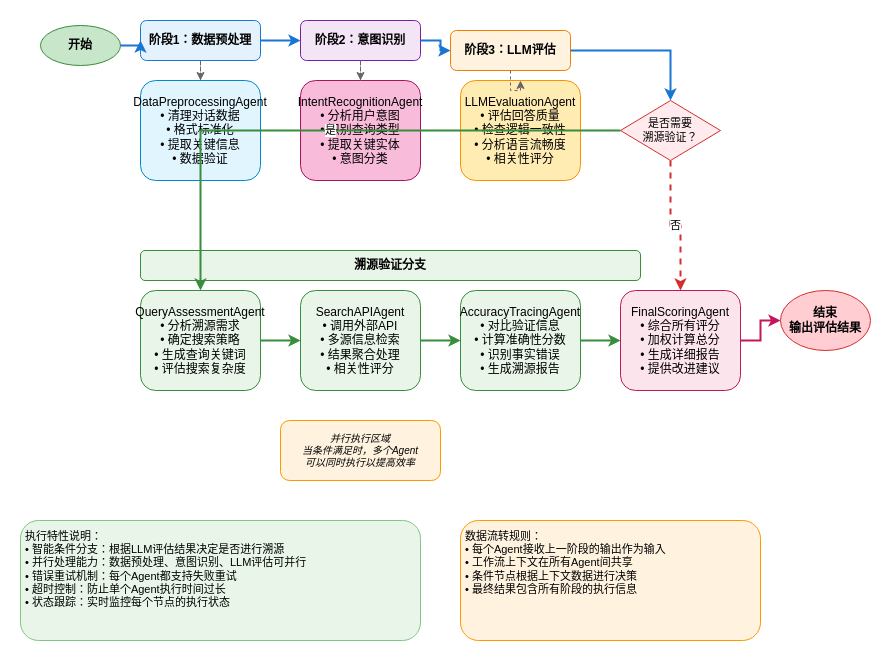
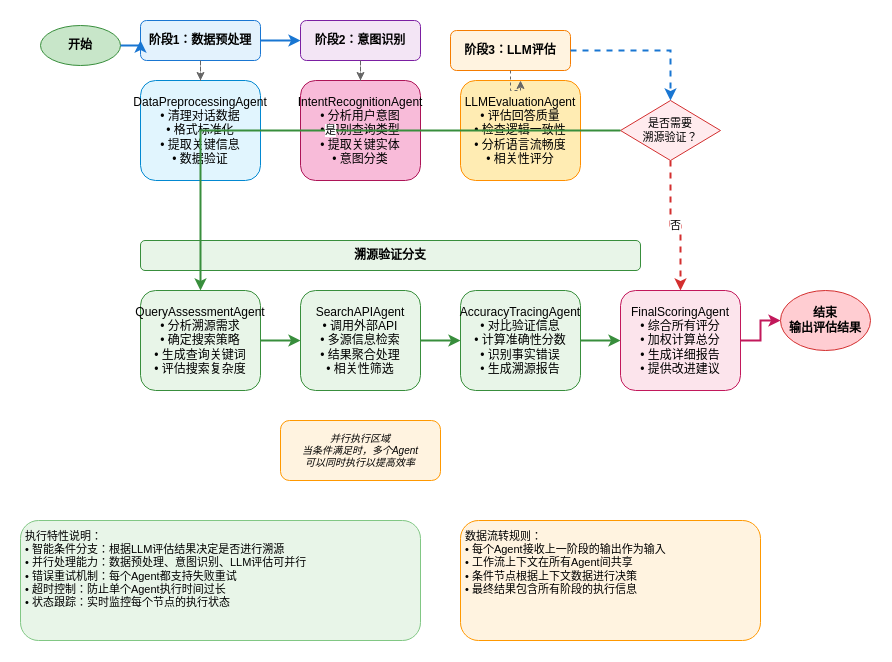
- <mxCell id="18" value="" style="edgeStyle=orthogonalEdgeStyle;rounded=0;orthogonalLoop=1;jettySize=auto;html=1;strokeWidth=2;strokeColor=#1976D2;" edge="1" parent="1" source="5" target="7"><mxGeometry relative="1" as="geometry" /></mxCell>
- <mxCell id="19" value="" style="edgeStyle=orthogonalEdgeStyle;rounded=0;orthogonalLoop=1;jettySize=auto;html=1;strokeWidth=2;strokeColor=#1976D2;" edge="1" parent="1" source="7" target="9"><mxGeometry relative="1" as="geometry" /></mxCell>
+ <mxCell id="19" value="" style="edgeStyle=orthogonalEdgeStyle;rounded=0;orthogonalLoop=1;jettySize=auto;html=1;strokeWidth=2;strokeColor=#1976D2;dashed=1;" edge="1" parent="1" source="7" target="9"><mxGeometry relative="1" as="geometry" /></mxCell>
- <mxCell id="10" value="溯源验证分支" style="rounded=1;whiteSpace=wrap;html=1;fillColor=#E8F5E8;strokeColor=#388E3C;fontSize=12;fontStyle=1;" vertex="1" parent="1"><mxGeometry x="140" y="250" width="500" height="30" as="geometry" /></mxCell>
+ <mxCell id="10" value="溯源验证分支" style="rounded=1;whiteSpace=wrap;html=1;fillColor=#E8F5E8;strokeColor=#388E3C;fontSize=12;fontStyle=1;" vertex="1" parent="1"><mxGeometry x="140" y="240" width="500" height="30" as="geometry" /></mxCell>
- <mxCell id="12" value="SearchAPIAgent&#10;• 调用外部API&#10;• 多源信息检索&#10;• 结果聚合处理&#10;• 相关性评分" style="rounded=1;whiteSpace=wrap;html=1;fillColor=#E8F5E8;strokeColor=#388E3C;" vertex="1" parent="1"><mxGeometry x="300" y="290" width="120" height="100" as="geometry" /></mxCell>
+ <mxCell id="12" value="SearchAPIAgent&#10;• 调用外部API&#10;• 多源信息检索&#10;• 结果聚合处理&#10;• 相关性筛选" style="rounded=1;whiteSpace=wrap;html=1;fillColor=#E8F5E8;strokeColor=#388E3C;" vertex="1" parent="1"><mxGeometry x="300" y="290" width="120" height="100" as="geometry" /></mxCell>
